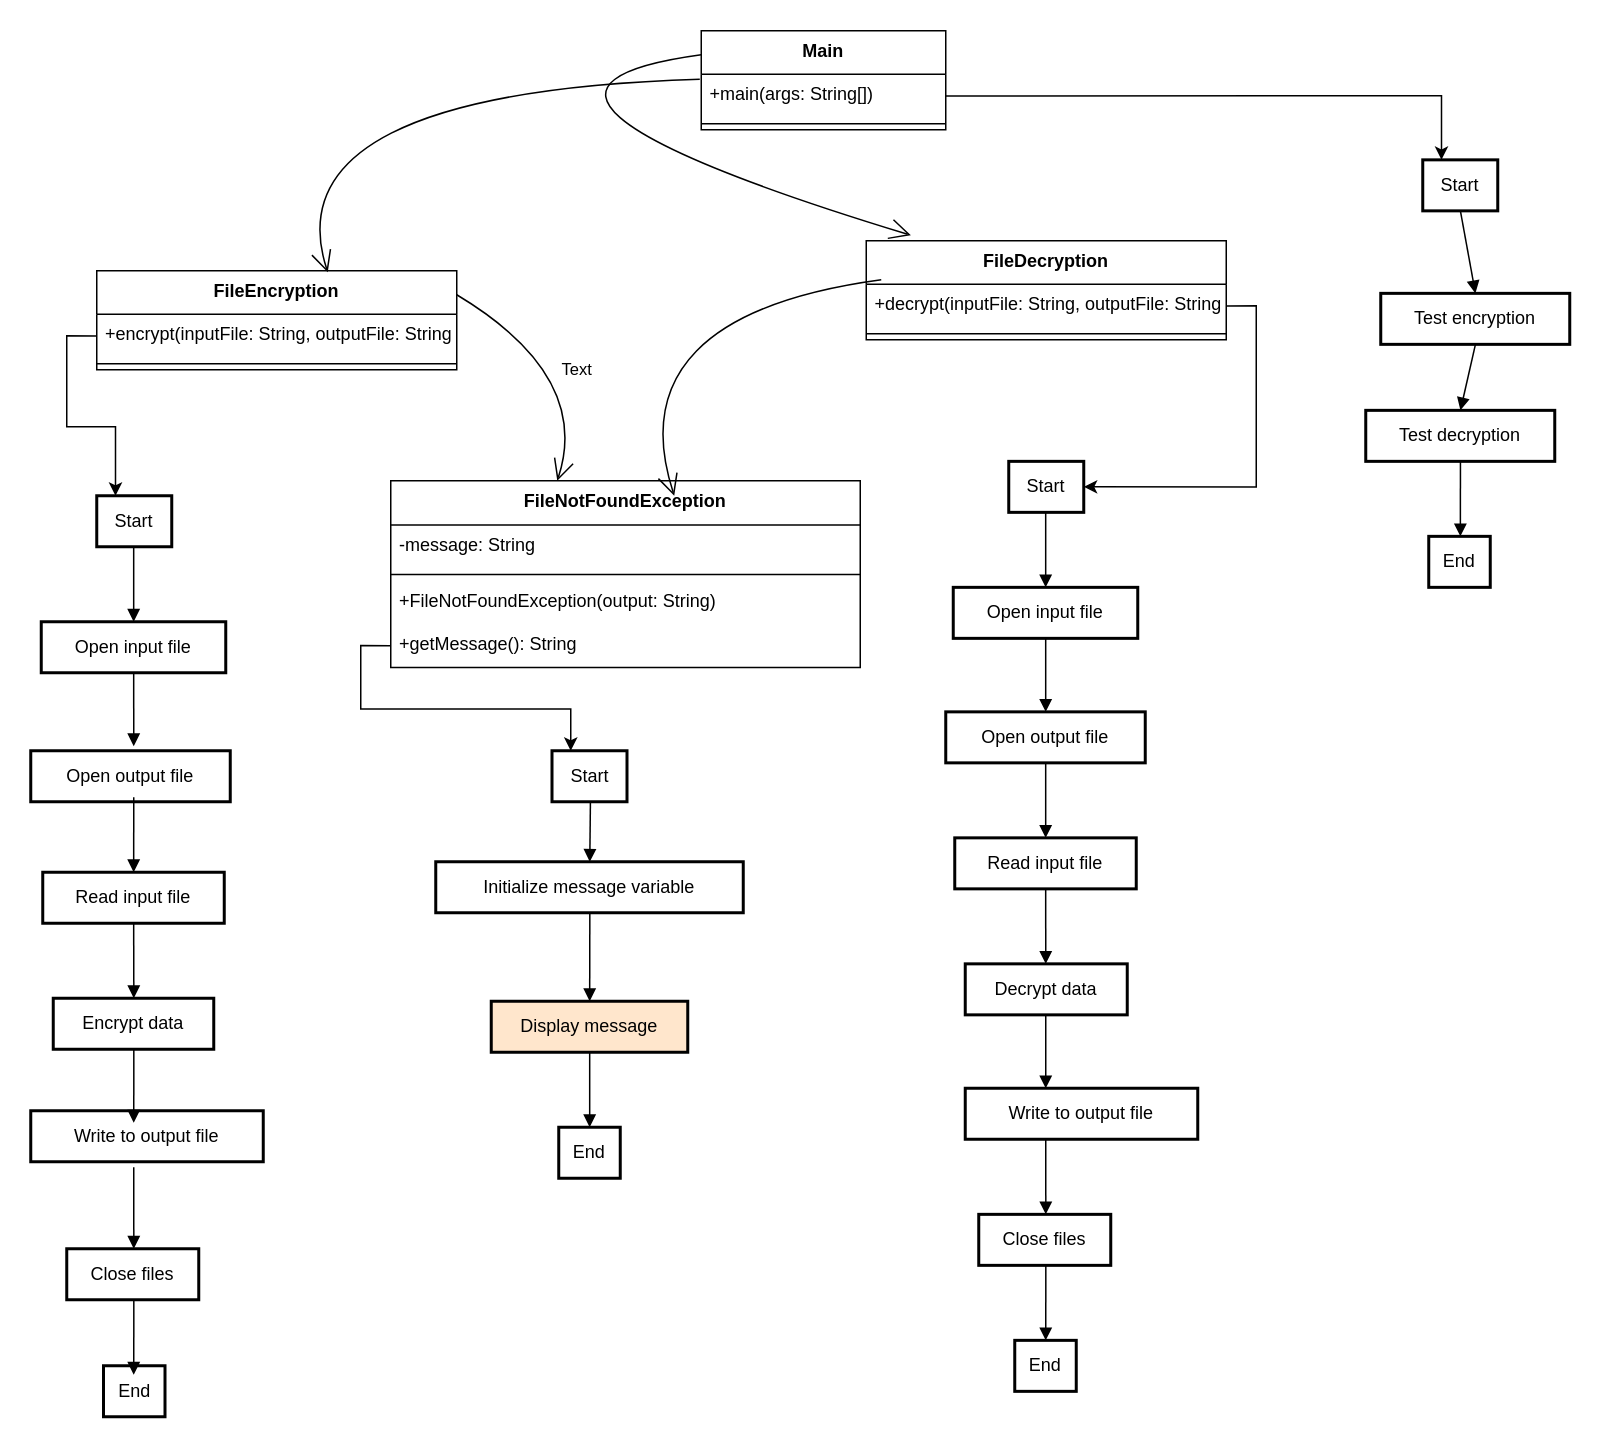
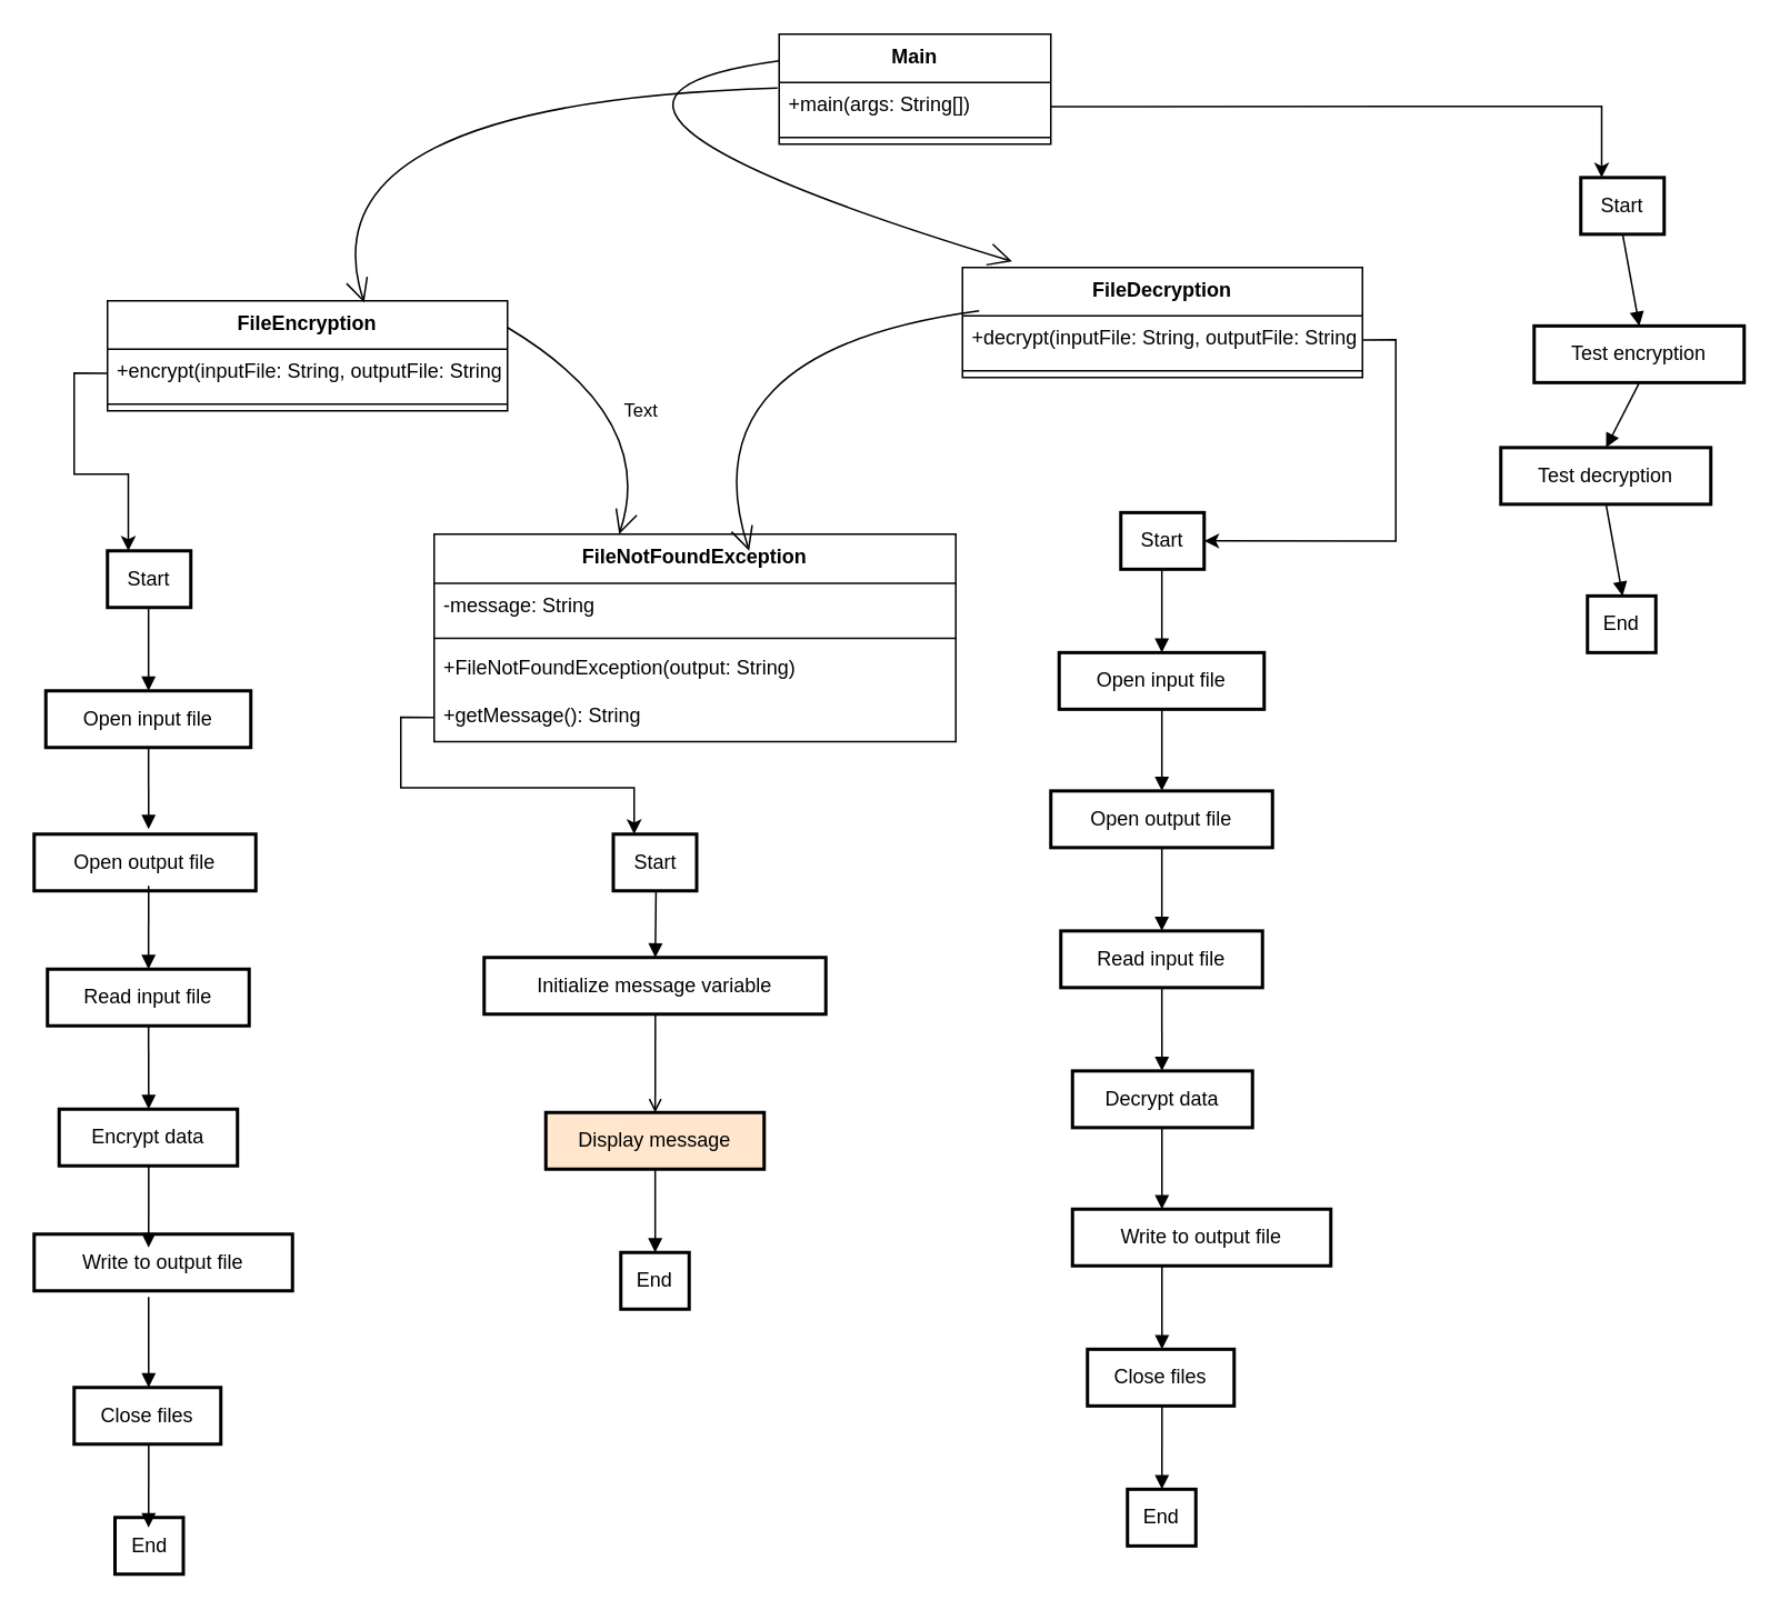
- <mxCell id="61" value="Test decryption" style="whiteSpace=wrap;strokeWidth=2;" vertex="1" parent="1"><mxGeometry x="910" y="273.07" width="126" height="34" as="geometry" /></mxCell>
+ <mxCell id="61" value="Test decryption" style="whiteSpace=wrap;strokeWidth=2;" vertex="1" parent="1"><mxGeometry x="900" y="268.07" width="126" height="34" as="geometry" /></mxCell>
- <mxCell id="53" value="" style="curved=1;startArrow=none;endArrow=block;exitX=0.501;exitY=0.98;entryX=0.501;entryY=0.01;rounded=0;" edge="1" parent="1" source="49" target="50"><mxGeometry relative="1" as="geometry"><Array as="points" /></mxGeometry></mxCell>
+ <mxCell id="53" value="" style="curved=1;startArrow=none;endArrow=open;exitX=0.501;exitY=0.98;entryX=0.501;entryY=0.01;rounded=0;" edge="1" parent="1" source="49" target="50"><mxGeometry relative="1" as="geometry"><Array as="points" /></mxGeometry></mxCell>
